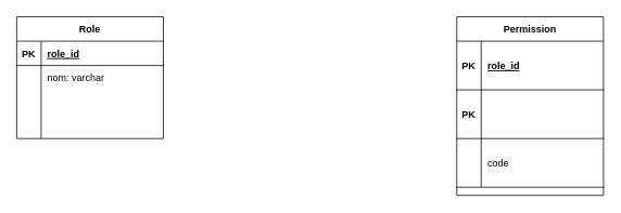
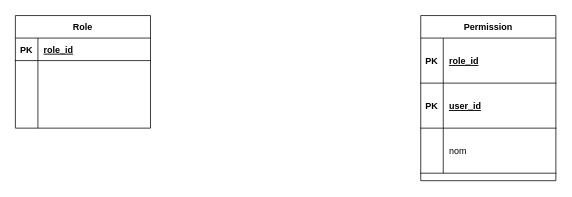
- <mxCell id="8" value="nom: varchar" style="shape=partialRectangle;connectable=0;fillColor=none;top=0;left=0;bottom=0;right=0;align=left;spacingLeft=6;overflow=hidden;" vertex="1" parent="6"><mxGeometry x="30" width="150" height="30" as="geometry" /></mxCell>
+ <mxCell id="21" value="user_id" style="shape=partialRectangle;connectable=0;fillColor=none;top=0;left=0;bottom=0;right=0;align=left;spacingLeft=6;fontStyle=5;overflow=hidden;" vertex="1" parent="19"><mxGeometry x="30" width="150" height="60" as="geometry" /></mxCell>
- <mxCell id="24" value="code" style="shape=partialRectangle;connectable=0;fillColor=none;top=0;left=0;bottom=0;right=0;align=left;spacingLeft=6;fontStyle=0;overflow=hidden;" vertex="1" parent="22"><mxGeometry x="30" width="150" height="60" as="geometry" /></mxCell>
+ <mxCell id="24" value="nom" style="shape=partialRectangle;connectable=0;fillColor=none;top=0;left=0;bottom=0;right=0;align=left;spacingLeft=6;fontStyle=0;overflow=hidden;" vertex="1" parent="22"><mxGeometry x="30" width="150" height="60" as="geometry" /></mxCell>
